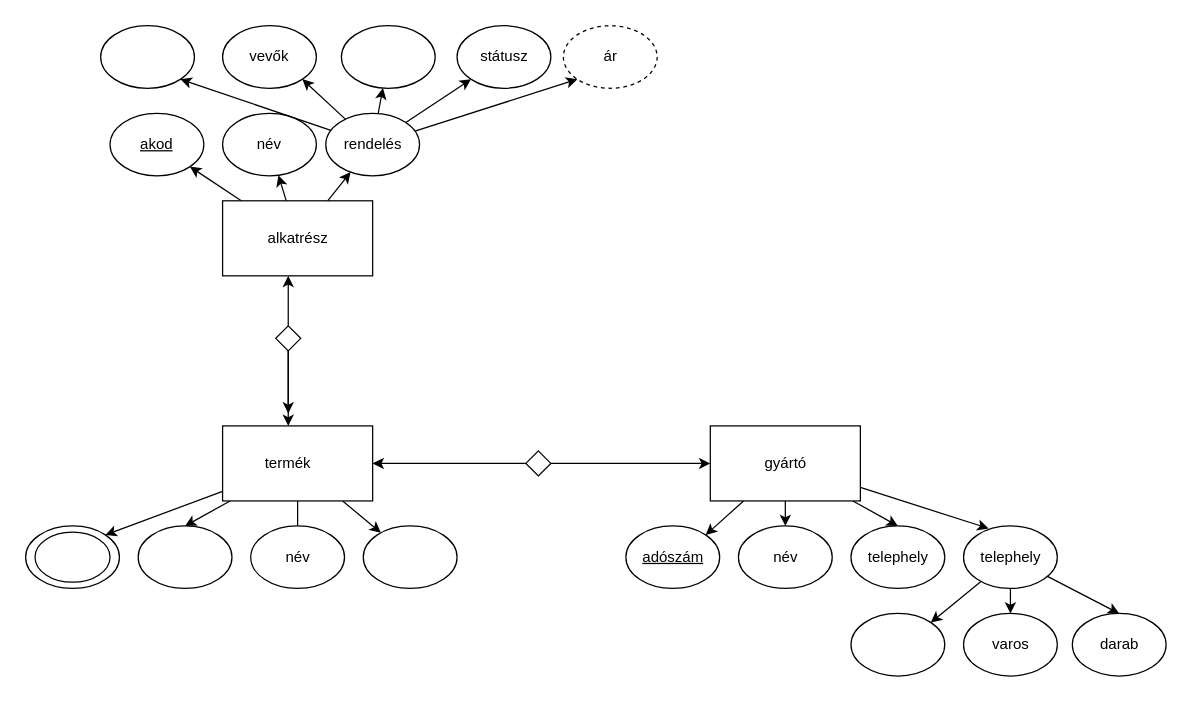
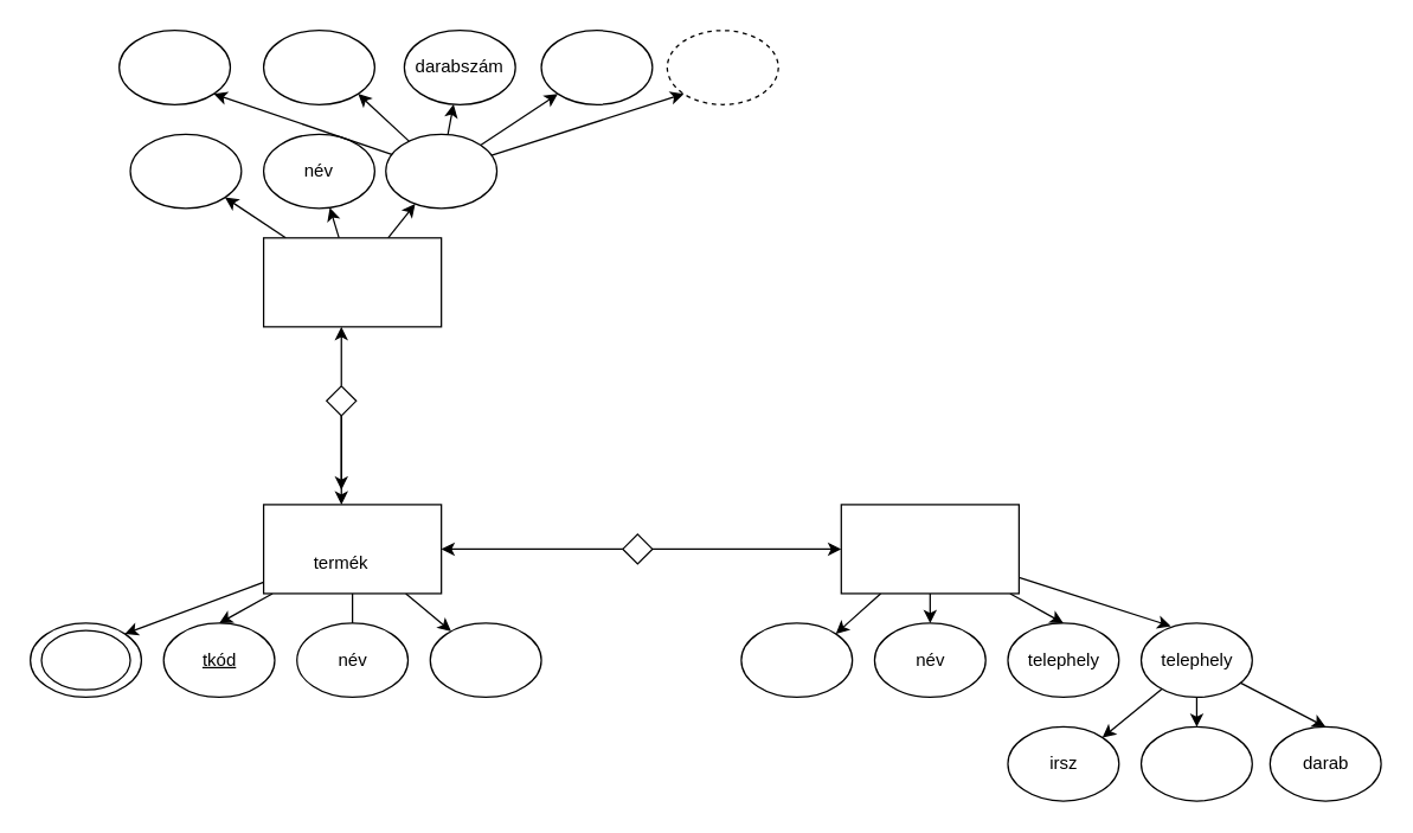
- <mxCell id="66" value="vevők" style="text;html=1;strokeColor=none;fillColor=none;align=center;verticalAlign=middle;whiteSpace=wrap;rounded=0;dashed=1;" vertex="1" parent="1"><mxGeometry x="185" y="30" width="60" height="30" as="geometry" /></mxCell>
+ <mxCell id="67" value="darabszám" style="text;html=1;strokeColor=none;fillColor=none;align=center;verticalAlign=middle;whiteSpace=wrap;rounded=0;dashed=1;" vertex="1" parent="1"><mxGeometry x="280" y="30" width="60" height="30" as="geometry" /></mxCell>
- <mxCell id="68" value="státusz" style="text;html=1;strokeColor=none;fillColor=none;align=center;verticalAlign=middle;whiteSpace=wrap;rounded=0;dashed=1;" vertex="1" parent="1"><mxGeometry x="372.5" y="30" width="60" height="30" as="geometry" /></mxCell>
- <mxCell id="69" value="ár" style="text;html=1;strokeColor=none;fillColor=none;align=center;verticalAlign=middle;whiteSpace=wrap;rounded=0;dashed=1;" vertex="1" parent="1"><mxGeometry x="457.5" y="30" width="60" height="30" as="geometry" /></mxCell>
- <mxCell id="48" value="&lt;u&gt;akod&lt;/u&gt;" style="text;html=1;strokeColor=none;fillColor=none;align=center;verticalAlign=middle;whiteSpace=wrap;rounded=0;" vertex="1" parent="1"><mxGeometry x="95" y="100" width="60" height="30" as="geometry" /></mxCell>
- <mxCell id="65" value="rendelés" style="text;html=1;strokeColor=none;fillColor=none;align=center;verticalAlign=middle;whiteSpace=wrap;rounded=0;dashed=1;" vertex="1" parent="1"><mxGeometry x="267.5" y="100" width="60" height="30" as="geometry" /></mxCell>
- <mxCell id="47" value="alkatrész" style="text;html=1;strokeColor=none;fillColor=none;align=center;verticalAlign=middle;whiteSpace=wrap;rounded=0;" vertex="1" parent="1"><mxGeometry x="207.5" y="175" width="60" height="30" as="geometry" /></mxCell>
- <mxCell id="21" value="termék" style="text;html=1;strokeColor=none;fillColor=none;align=center;verticalAlign=middle;whiteSpace=wrap;rounded=0;" vertex="1" parent="1"><mxGeometry x="200" y="355" width="60" height="30" as="geometry" /></mxCell>
+ <mxCell id="21" value="termék" style="text;html=1;strokeColor=none;fillColor=none;align=center;verticalAlign=middle;whiteSpace=wrap;rounded=0;" vertex="1" parent="1"><mxGeometry x="200" y="365" width="60" height="30" as="geometry" /></mxCell>
- <mxCell id="27" value="gyártó" style="text;html=1;strokeColor=none;fillColor=none;align=center;verticalAlign=middle;whiteSpace=wrap;rounded=0;" vertex="1" parent="1"><mxGeometry x="597.5" y="355" width="60" height="30" as="geometry" /></mxCell>
+ <mxCell id="22" value="&lt;u&gt;tkód&lt;/u&gt;" style="text;html=1;strokeColor=none;fillColor=none;align=center;verticalAlign=middle;whiteSpace=wrap;rounded=0;" vertex="1" parent="1"><mxGeometry x="117.5" y="430" width="60" height="30" as="geometry" /></mxCell>
- <mxCell id="24" value="&lt;u&gt;adószám&lt;/u&gt;" style="text;html=1;strokeColor=none;fillColor=none;align=center;verticalAlign=middle;whiteSpace=wrap;rounded=0;" vertex="1" parent="1"><mxGeometry x="507.5" y="430" width="60" height="30" as="geometry" /></mxCell>
+ <mxCell id="36" value="irsz" style="text;html=1;strokeColor=none;fillColor=none;align=center;verticalAlign=middle;whiteSpace=wrap;rounded=0;" vertex="1" parent="1"><mxGeometry x="687.5" y="500" width="60" height="30" as="geometry" /></mxCell>
- <mxCell id="37" value="varos" style="text;html=1;strokeColor=none;fillColor=none;align=center;verticalAlign=middle;whiteSpace=wrap;rounded=0;" vertex="1" parent="1"><mxGeometry x="777.5" y="500" width="60" height="30" as="geometry" /></mxCell>
